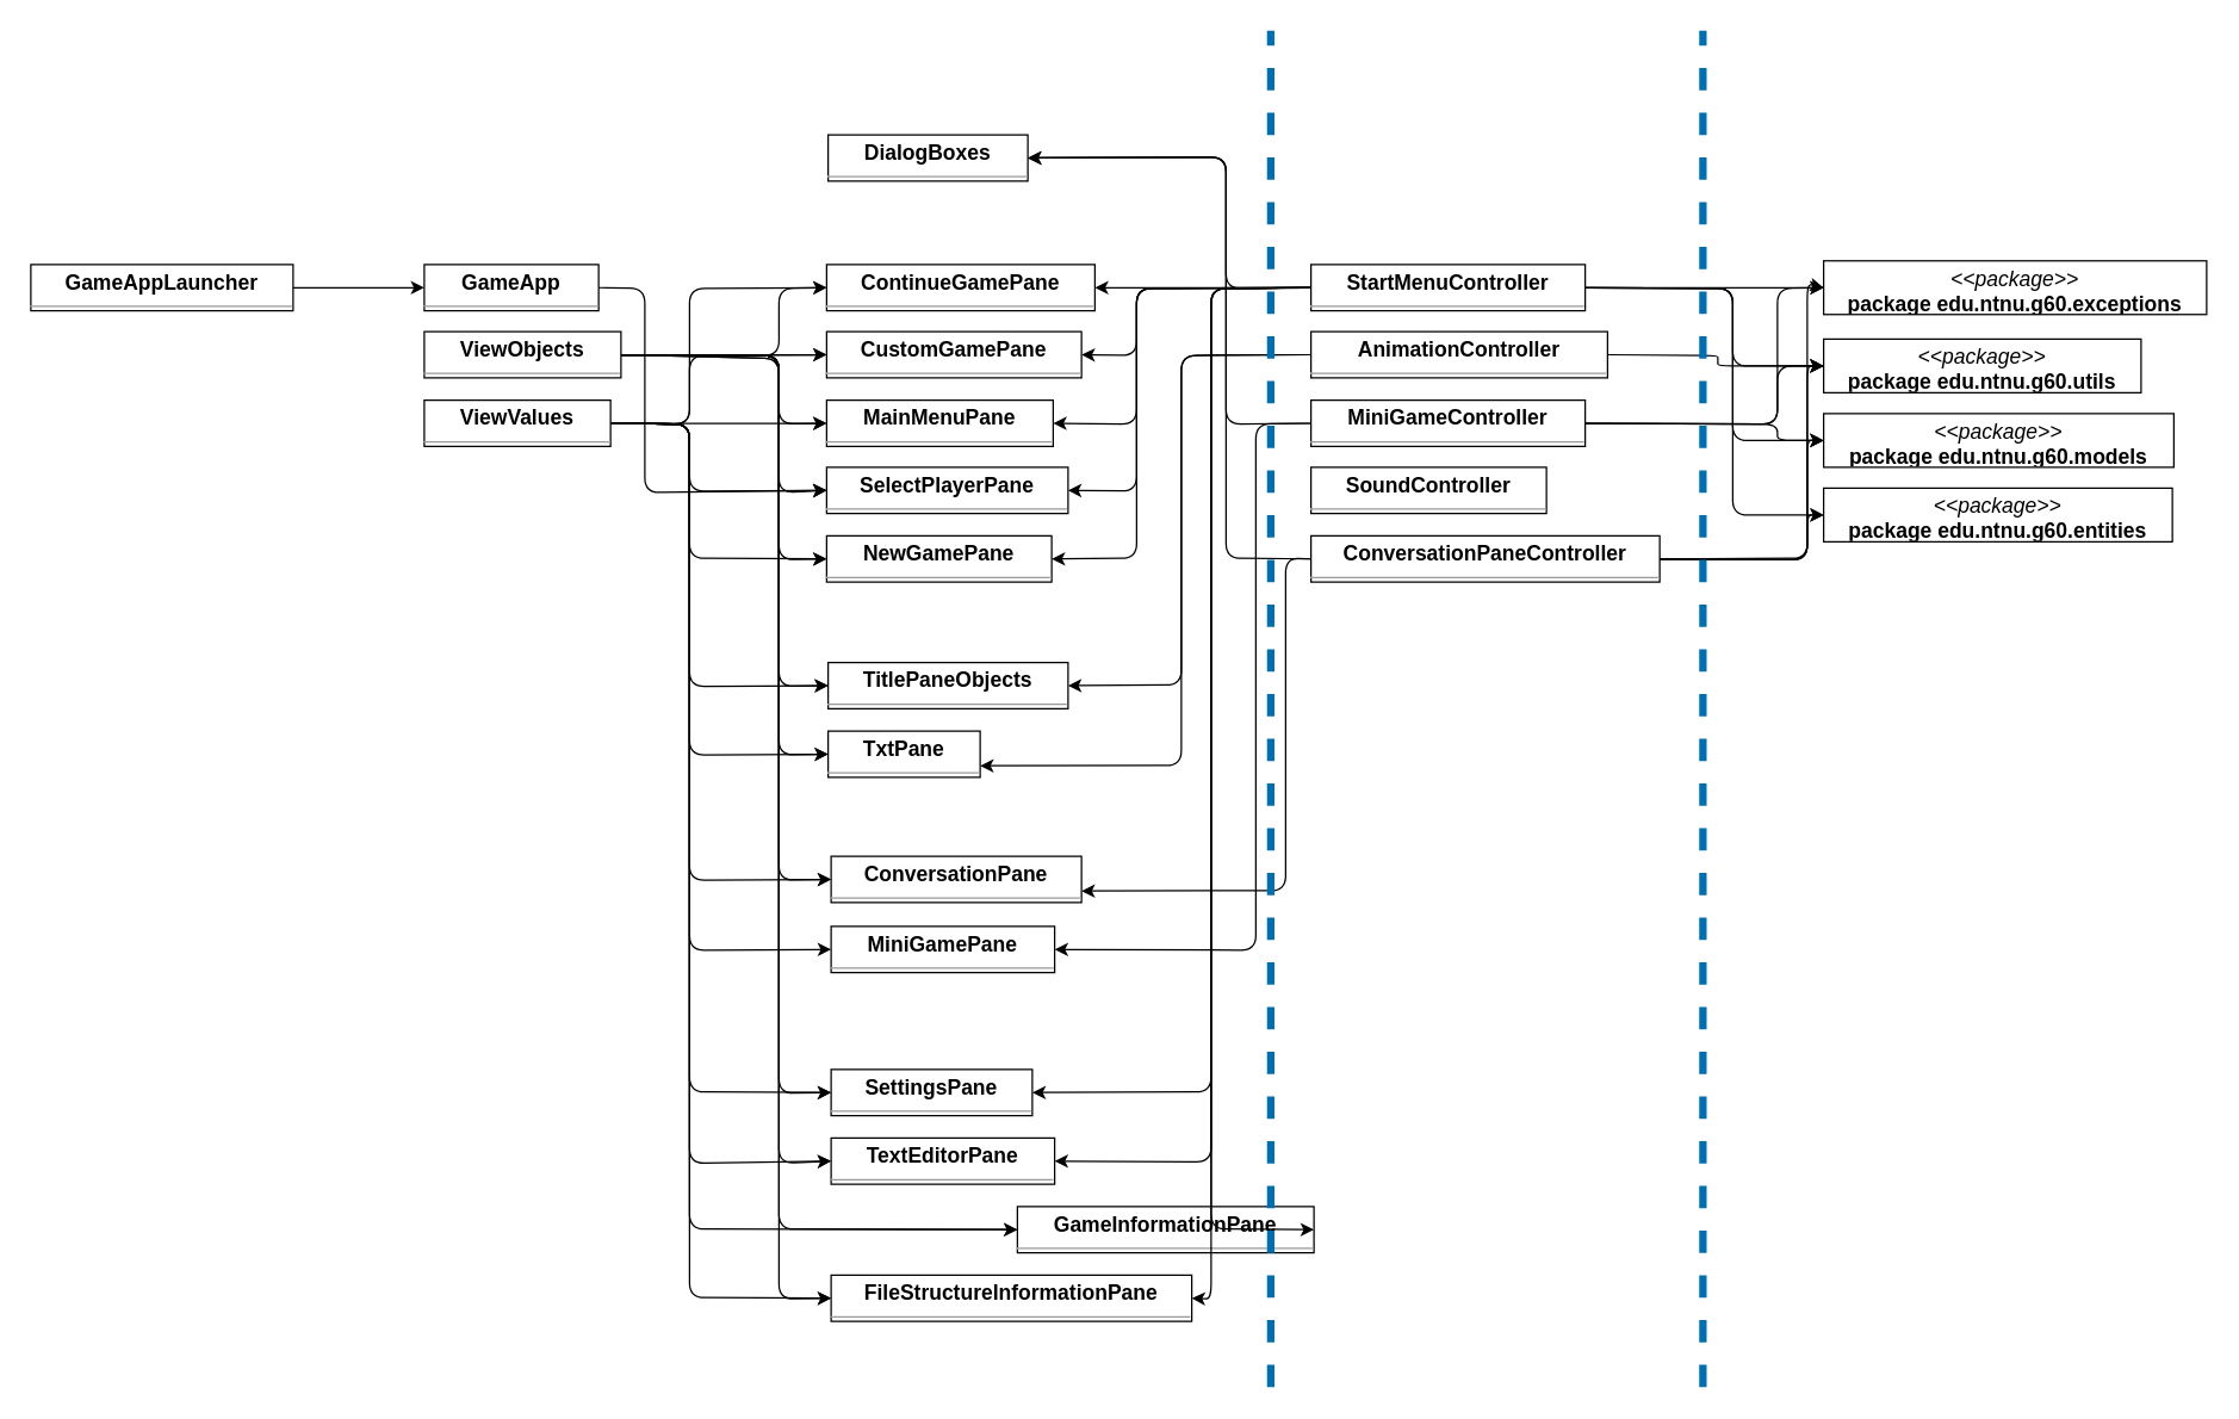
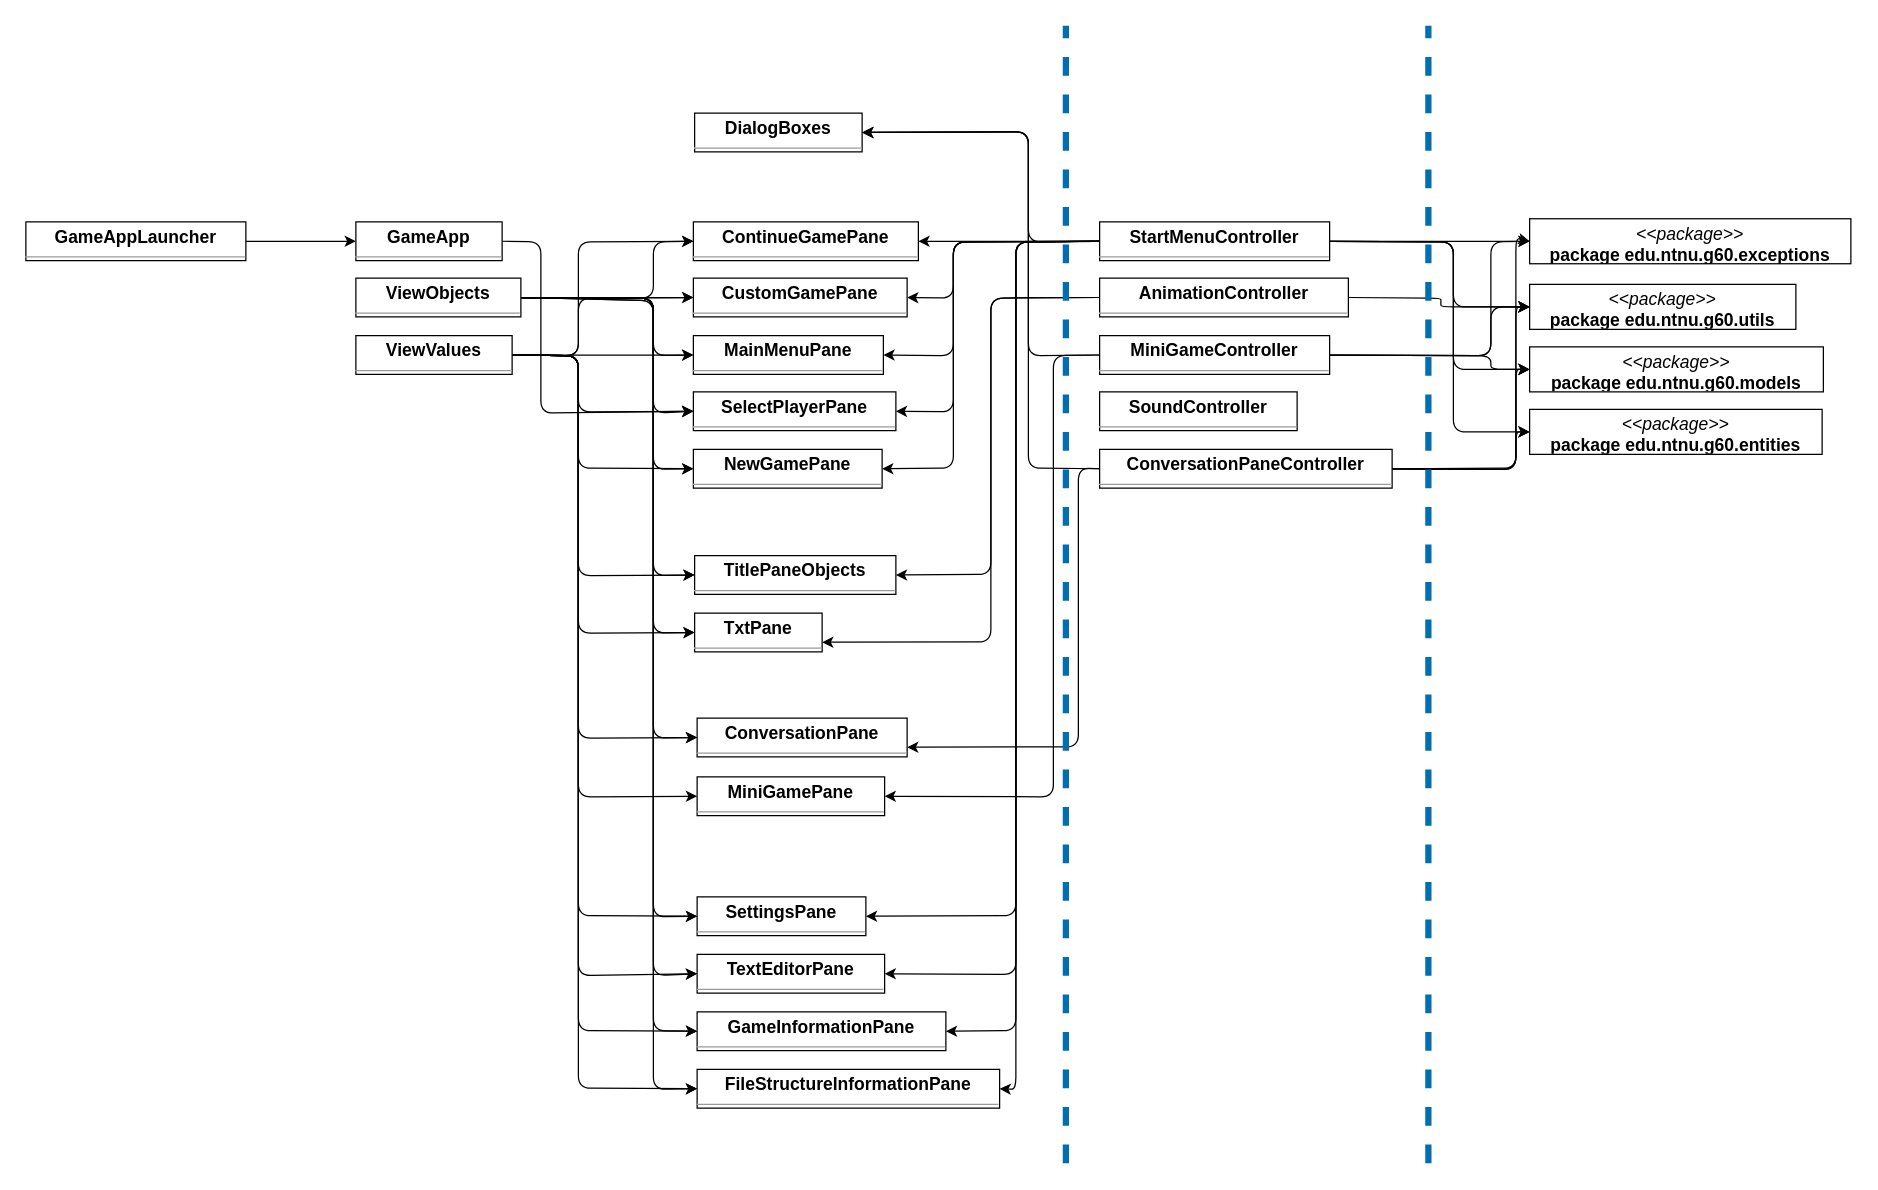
- <mxCell id="22" value="&lt;p style=&quot;margin:0px;margin-top:4px;text-align:center;&quot;&gt;&lt;b&gt;GameInformationPane&lt;/b&gt;&lt;/p&gt;&lt;hr size=&quot;1&quot;/&gt;" style="verticalAlign=top;align=left;overflow=fill;fontSize=14;fontFamily=Helvetica;html=1;rounded=0;shadow=0;comic=0;labelBackgroundColor=none;strokeWidth=1;" parent="1" vertex="1"><mxGeometry x="682" y="809" width="199" height="31" as="geometry" /></mxCell>
+ <mxCell id="22" value="&lt;p style=&quot;margin:0px;margin-top:4px;text-align:center;&quot;&gt;&lt;b&gt;GameInformationPane&lt;/b&gt;&lt;/p&gt;&lt;hr size=&quot;1&quot;/&gt;" style="verticalAlign=top;align=left;overflow=fill;fontSize=14;fontFamily=Helvetica;html=1;rounded=0;shadow=0;comic=0;labelBackgroundColor=none;strokeWidth=1;" parent="1" vertex="1"><mxGeometry x="557" y="809" width="199" height="31" as="geometry" /></mxCell>
